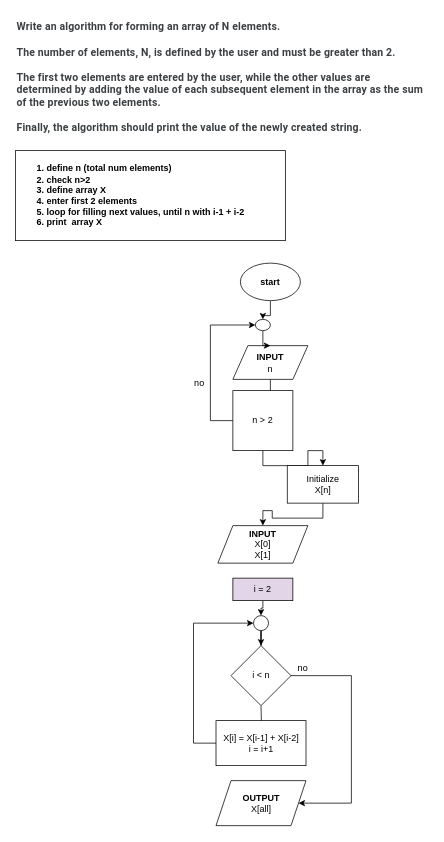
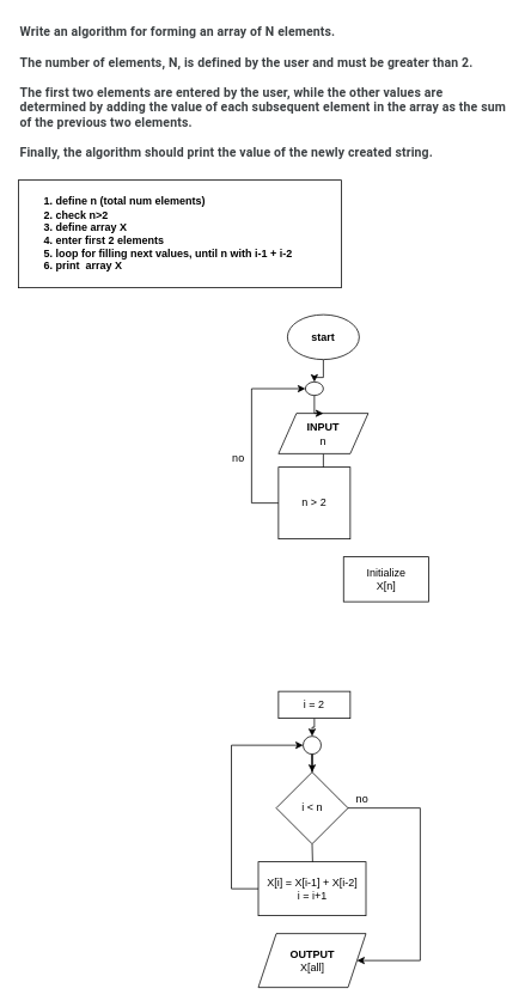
- <mxCell id="9" value="" style="edgeStyle=orthogonalEdgeStyle;rounded=0;orthogonalLoop=1;jettySize=auto;html=1;" parent="1" source="10" target="15" edge="1"><mxGeometry relative="1" as="geometry" /></mxCell>
- <mxCell id="14" value="" style="edgeStyle=orthogonalEdgeStyle;rounded=0;orthogonalLoop=1;jettySize=auto;html=1;" parent="1" source="15" target="16" edge="1"><mxGeometry relative="1" as="geometry" /></mxCell>
- <mxCell id="16" value="&lt;b&gt;INPUT&lt;/b&gt;&lt;br&gt;X[0]&lt;br&gt;X[1]" style="shape=parallelogram;perimeter=parallelogramPerimeter;whiteSpace=wrap;html=1;fixedSize=1;" parent="1" vertex="1"><mxGeometry x="290" y="700" width="120" height="50" as="geometry" /></mxCell>
- <mxCell id="18" value="i = 2" style="whiteSpace=wrap;html=1;fillColor=#e1d5e7;" parent="1" vertex="1"><mxGeometry x="310" y="770" width="80" height="30" as="geometry" /></mxCell>
+ <mxCell id="18" value="i = 2" style="whiteSpace=wrap;html=1;" parent="1" vertex="1"><mxGeometry x="310" y="770" width="80" height="30" as="geometry" /></mxCell>
